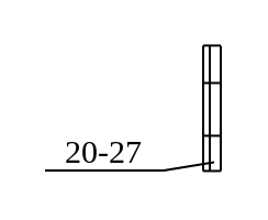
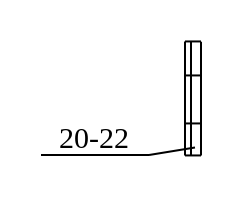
- <mxCell id="9" value="&lt;font style=&quot;font-size: 15px;&quot;&gt;20-27&lt;/font&gt;" style="text;html=1;strokeColor=none;fillColor=none;align=center;verticalAlign=middle;whiteSpace=wrap;rounded=0;fontSize=15;fontFamily=Verdana;" parent="1" vertex="1"><mxGeometry x="20" y="59" width="54" height="18" as="geometry" /></mxCell>
+ <mxCell id="9" value="&lt;font style=&quot;font-size: 15px;&quot;&gt;20-22&lt;/font&gt;" style="text;html=1;strokeColor=none;fillColor=none;align=center;verticalAlign=middle;whiteSpace=wrap;rounded=0;fontSize=15;fontFamily=Verdana;" parent="1" vertex="1"><mxGeometry x="20" y="59" width="54" height="18" as="geometry" /></mxCell>
